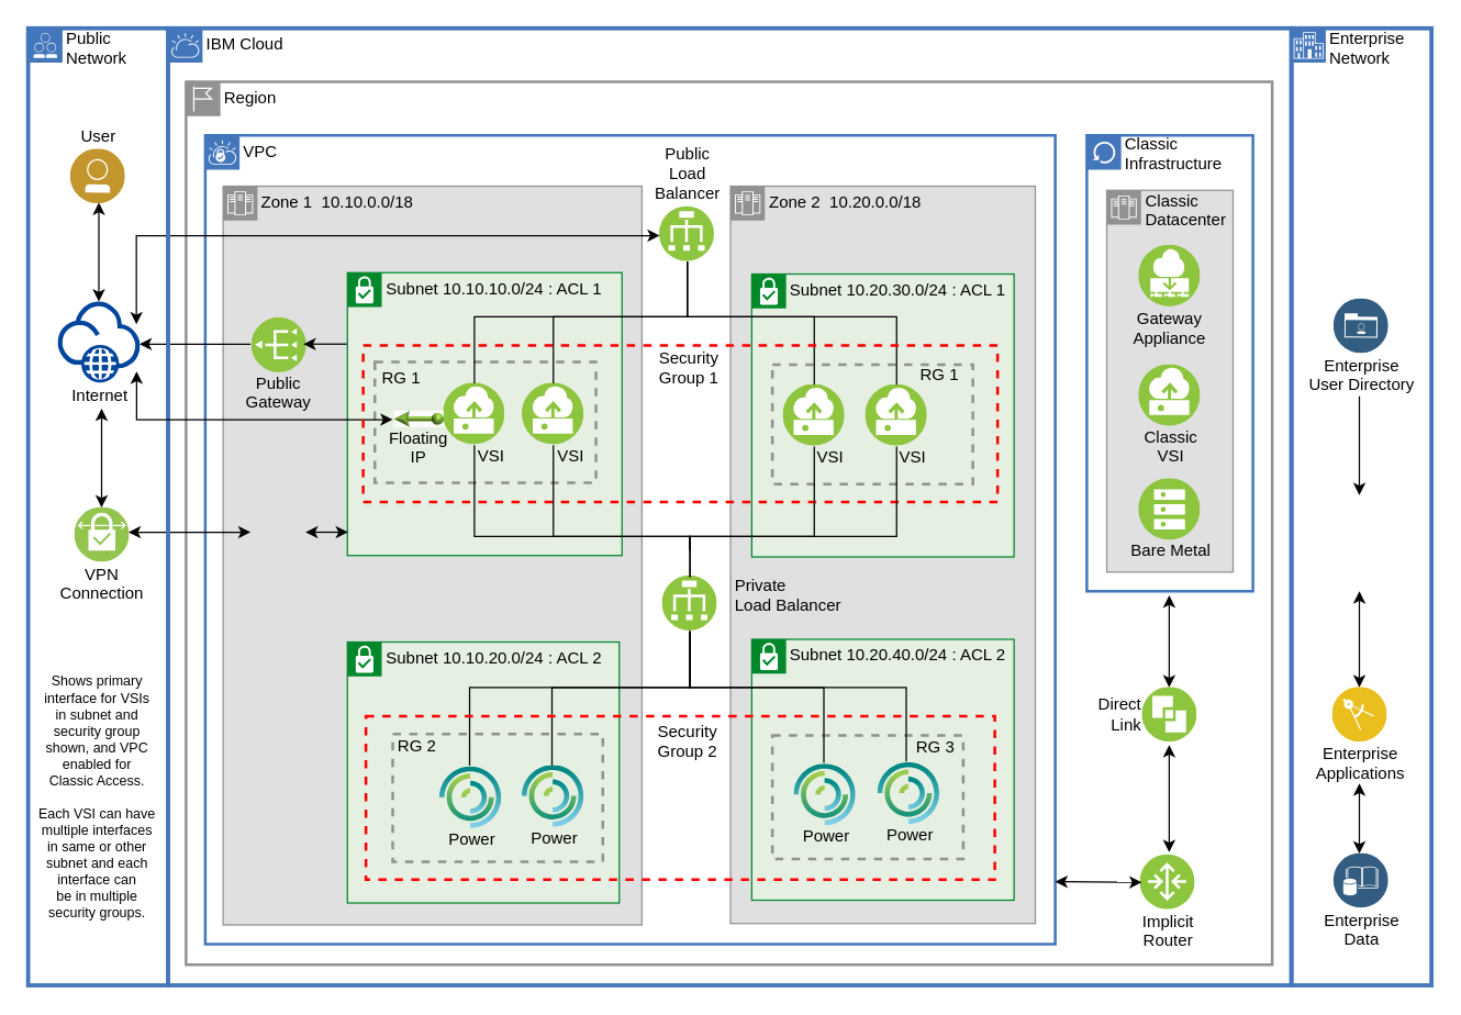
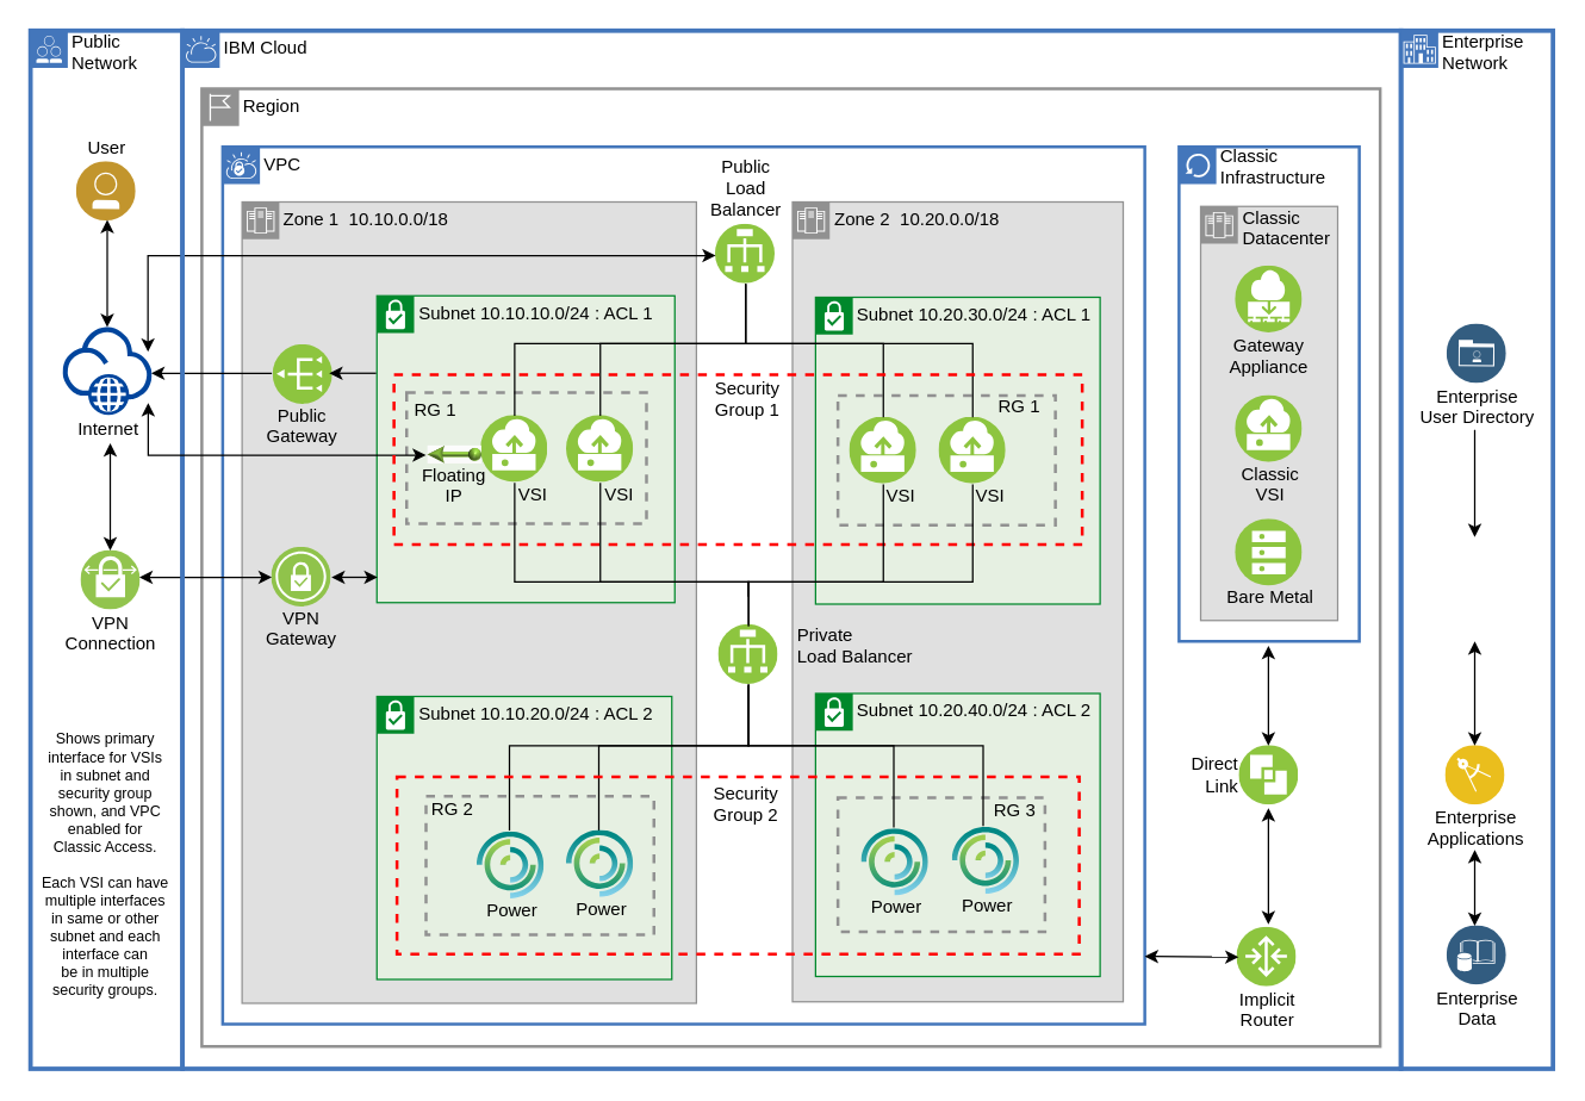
+ <mxCell id="23" value="VPN &#10;Gateway" style="shape=image;verticalLabelPosition=bottom;verticalAlign=top;aspect=fixed;image=img/lib/ibm/vpc/VPNGateway.svg;fontColor=#000000;labelPosition=center;align=center;fontSize=12;spacingTop=-6;" parent="19" vertex="1"><mxGeometry x="20" y="232" width="40" height="40" as="geometry" /></mxCell>
